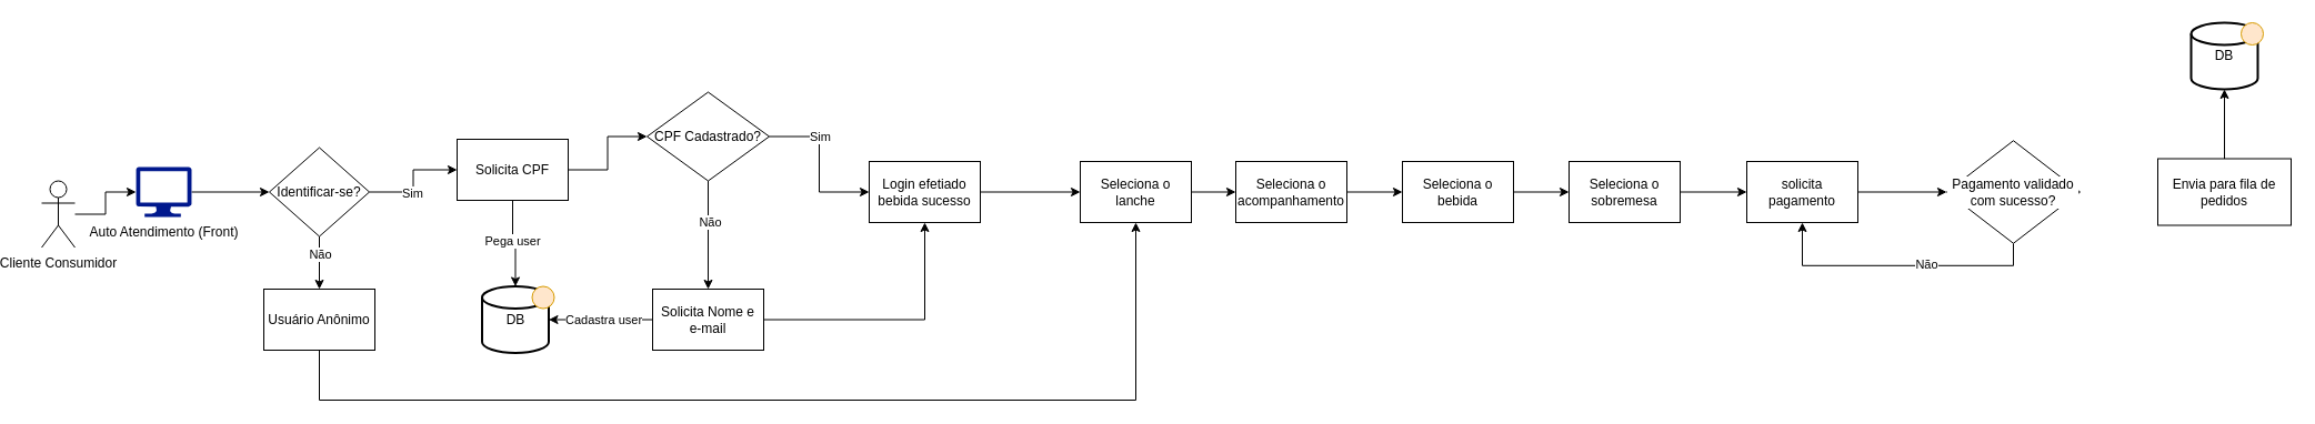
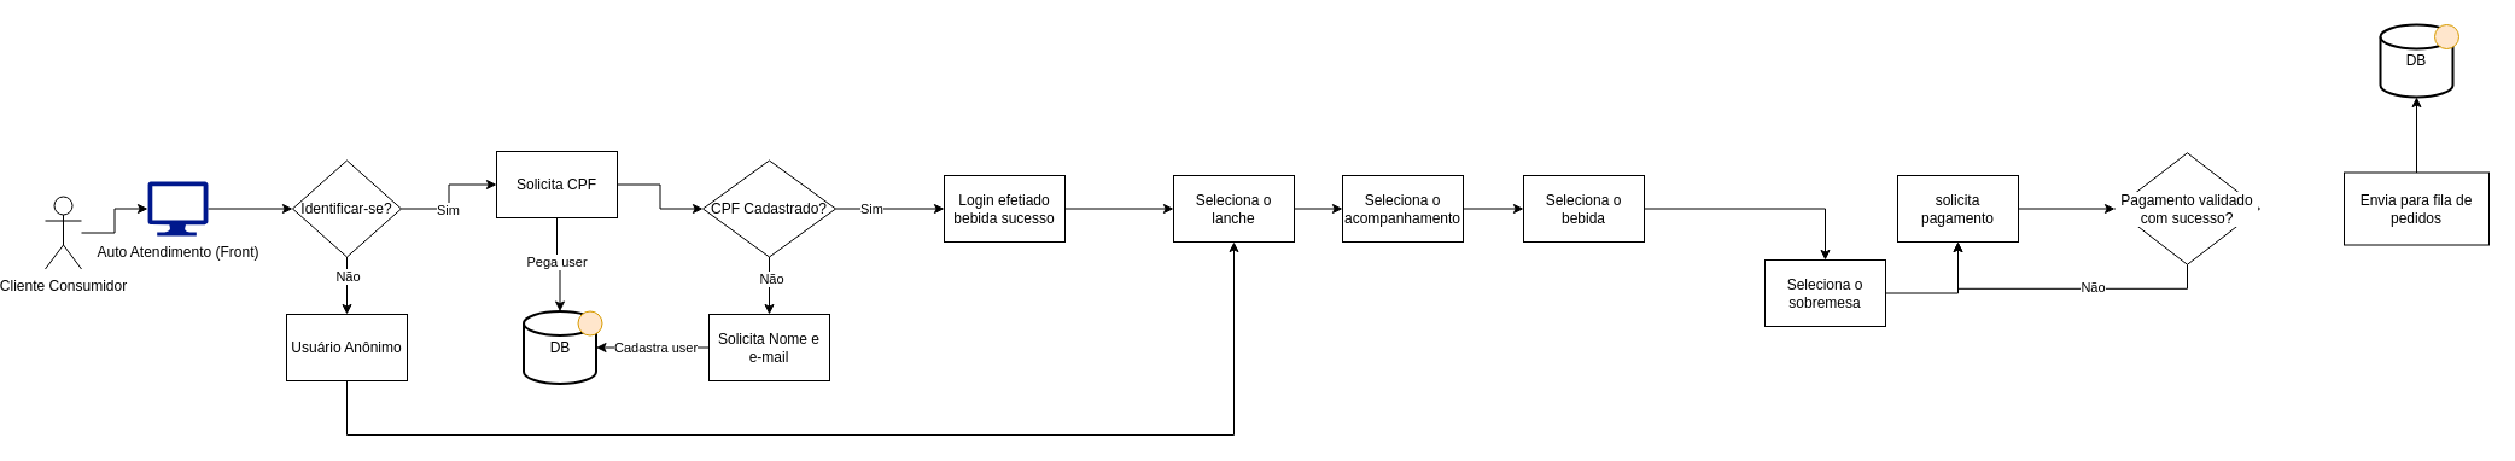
- <mxCell id="21" value="CPF Cadastrado?" style="rhombus;whiteSpace=wrap;html=1;" vertex="1" parent="1"><mxGeometry x="565" y="82.5" width="110" height="80" as="geometry" /></mxCell>
+ <mxCell id="21" value="CPF Cadastrado?" style="rhombus;whiteSpace=wrap;html=1;" vertex="1" parent="1"><mxGeometry x="565" y="132.5" width="110" height="80" as="geometry" /></mxCell>
- <mxCell id="31" value="Seleciona o sobremesa" style="rounded=0;whiteSpace=wrap;html=1;" vertex="1" parent="1"><mxGeometry x="1395" y="145" width="100" height="55" as="geometry" /></mxCell>
+ <mxCell id="31" value="Seleciona o sobremesa" style="rounded=0;whiteSpace=wrap;html=1;" vertex="1" parent="1"><mxGeometry x="1445" y="215" width="100" height="55" as="geometry" /></mxCell>
- <mxCell id="23" style="edgeStyle=orthogonalEdgeStyle;rounded=0;orthogonalLoop=1;jettySize=auto;html=1;exitX=1;exitY=0.5;exitDx=0;exitDy=0;" edge="1" parent="1" source="22" target="14"><mxGeometry relative="1" as="geometry" /></mxCell>
